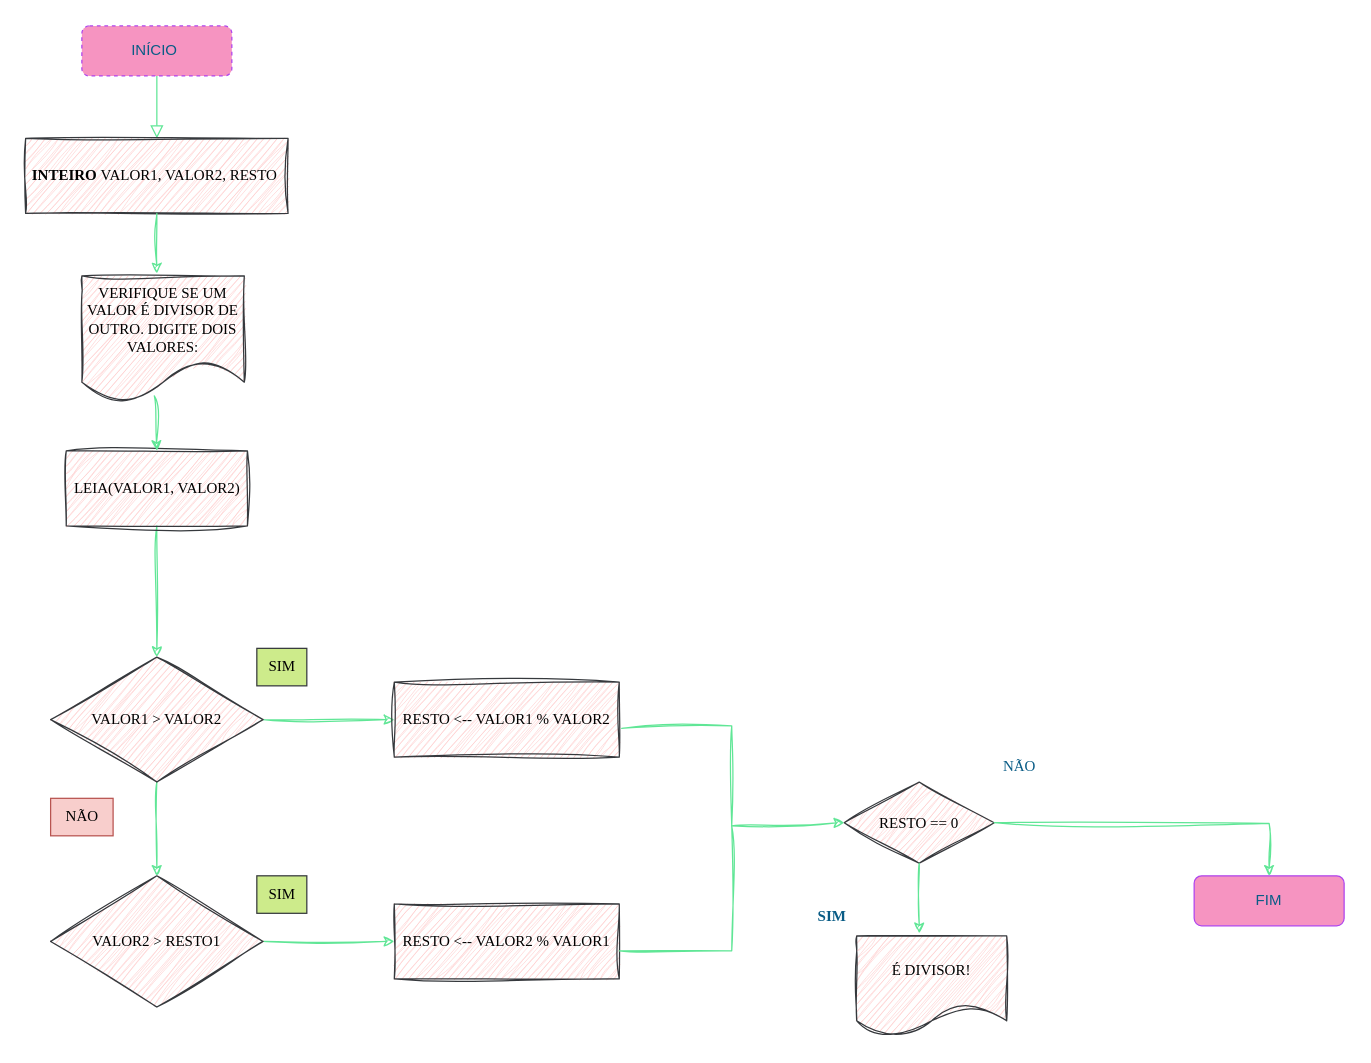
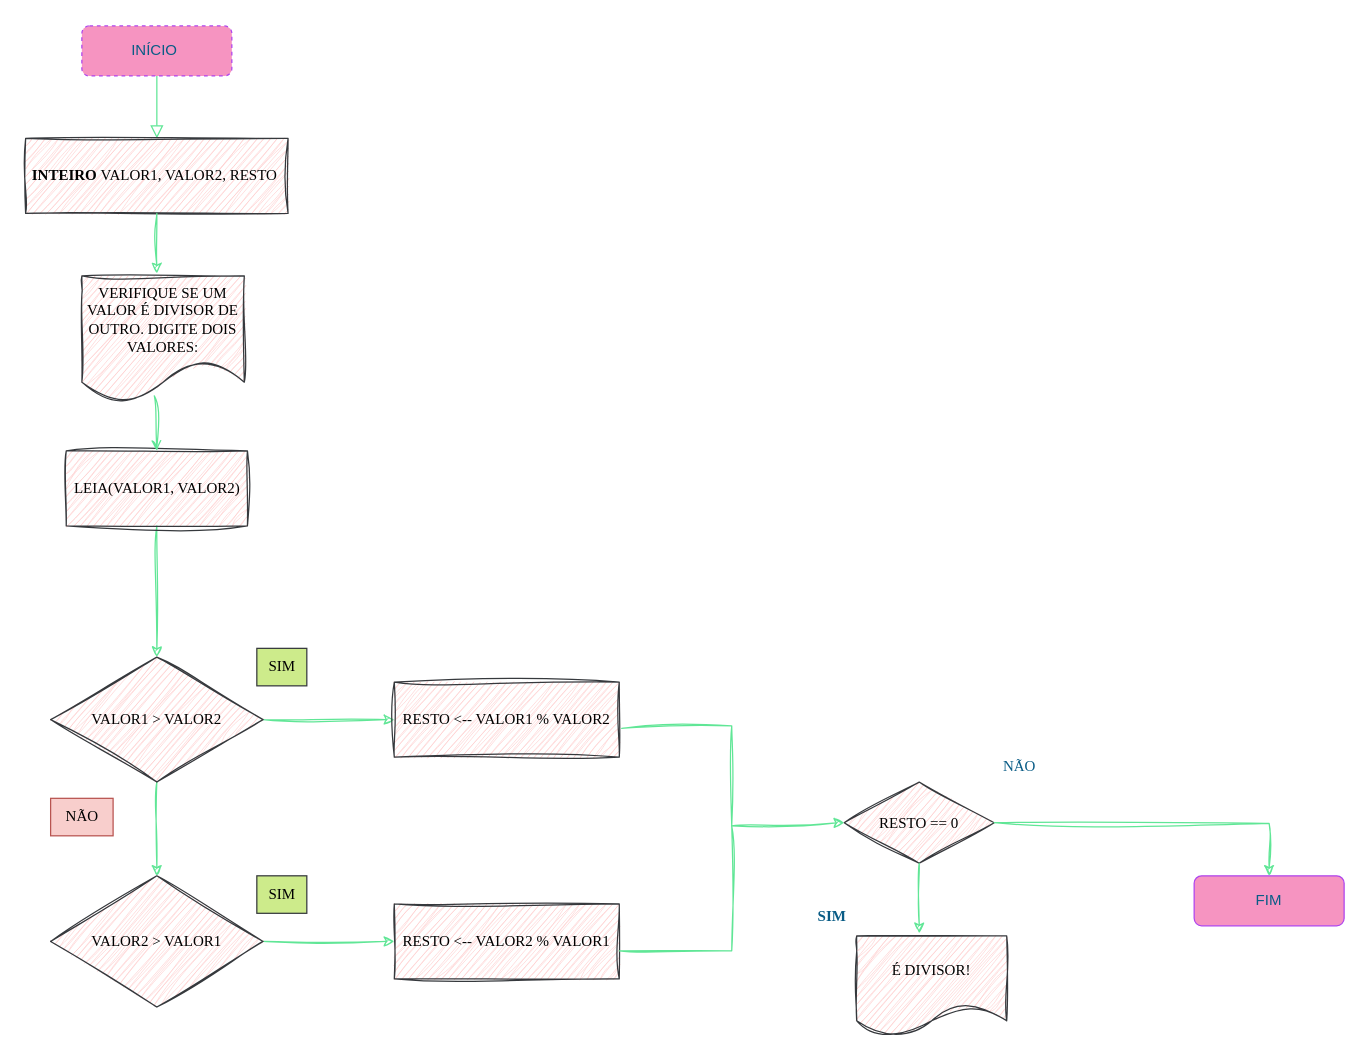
- <mxCell id="10" value="" style="endArrow=classic;html=1;rounded=0;sketch=1;hachureGap=4;jiggle=2;curveFitting=1;strokeColor=#60E696;fontFamily=Architects Daughter;fontSource=https%3A%2F%2Ffonts.googleapis.com%2Fcss%3Ffamily%3DArchitects%2BDaughter;fontColor=#095C86;fillColor=#F694C1;exitX=0.446;exitY=0.96;exitDx=0;exitDy=0;exitPerimeter=0;entryX=0.5;entryY=0;entryDx=0;entryDy=0;" edge="1" parent="1" source="6" target="9"><mxGeometry width="50" height="50" relative="1" as="geometry"><mxPoint x="185" y="260" as="sourcePoint" /><mxPoint x="235" y="210" as="targetPoint" /></mxGeometry></mxCell>
+ <mxCell id="10" value="" style="endArrow=open;html=1;rounded=0;sketch=1;hachureGap=4;jiggle=2;curveFitting=1;strokeColor=#60E696;fontFamily=Architects Daughter;fontSource=https%3A%2F%2Ffonts.googleapis.com%2Fcss%3Ffamily%3DArchitects%2BDaughter;fontColor=#095C86;fillColor=#F694C1;exitX=0.446;exitY=0.96;exitDx=0;exitDy=0;exitPerimeter=0;entryX=0.5;entryY=0;entryDx=0;entryDy=0;" edge="1" parent="1" source="6" target="9"><mxGeometry width="50" height="50" relative="1" as="geometry"><mxPoint x="185" y="260" as="sourcePoint" /><mxPoint x="235" y="210" as="targetPoint" /></mxGeometry></mxCell>
- <mxCell id="17" value="VALOR2 &amp;gt; RESTO1" style="rhombus;whiteSpace=wrap;html=1;fontFamily=Architects Daughter;fillColor=#ffcccc;strokeColor=#36393d;rounded=0;sketch=1;hachureGap=4;jiggle=2;curveFitting=1;fontSource=https%3A%2F%2Ffonts.googleapis.com%2Fcss%3Ffamily%3DArchitects%2BDaughter;" vertex="1" parent="1"><mxGeometry x="40" y="700" width="170" height="105" as="geometry" /></mxCell>
+ <mxCell id="17" value="VALOR2 &amp;gt; VALOR1" style="rhombus;whiteSpace=wrap;html=1;fontFamily=Architects Daughter;fillColor=#ffcccc;strokeColor=#36393d;rounded=0;sketch=1;hachureGap=4;jiggle=2;curveFitting=1;fontSource=https%3A%2F%2Ffonts.googleapis.com%2Fcss%3Ffamily%3DArchitects%2BDaughter;" vertex="1" parent="1"><mxGeometry x="40" y="700" width="170" height="105" as="geometry" /></mxCell>
